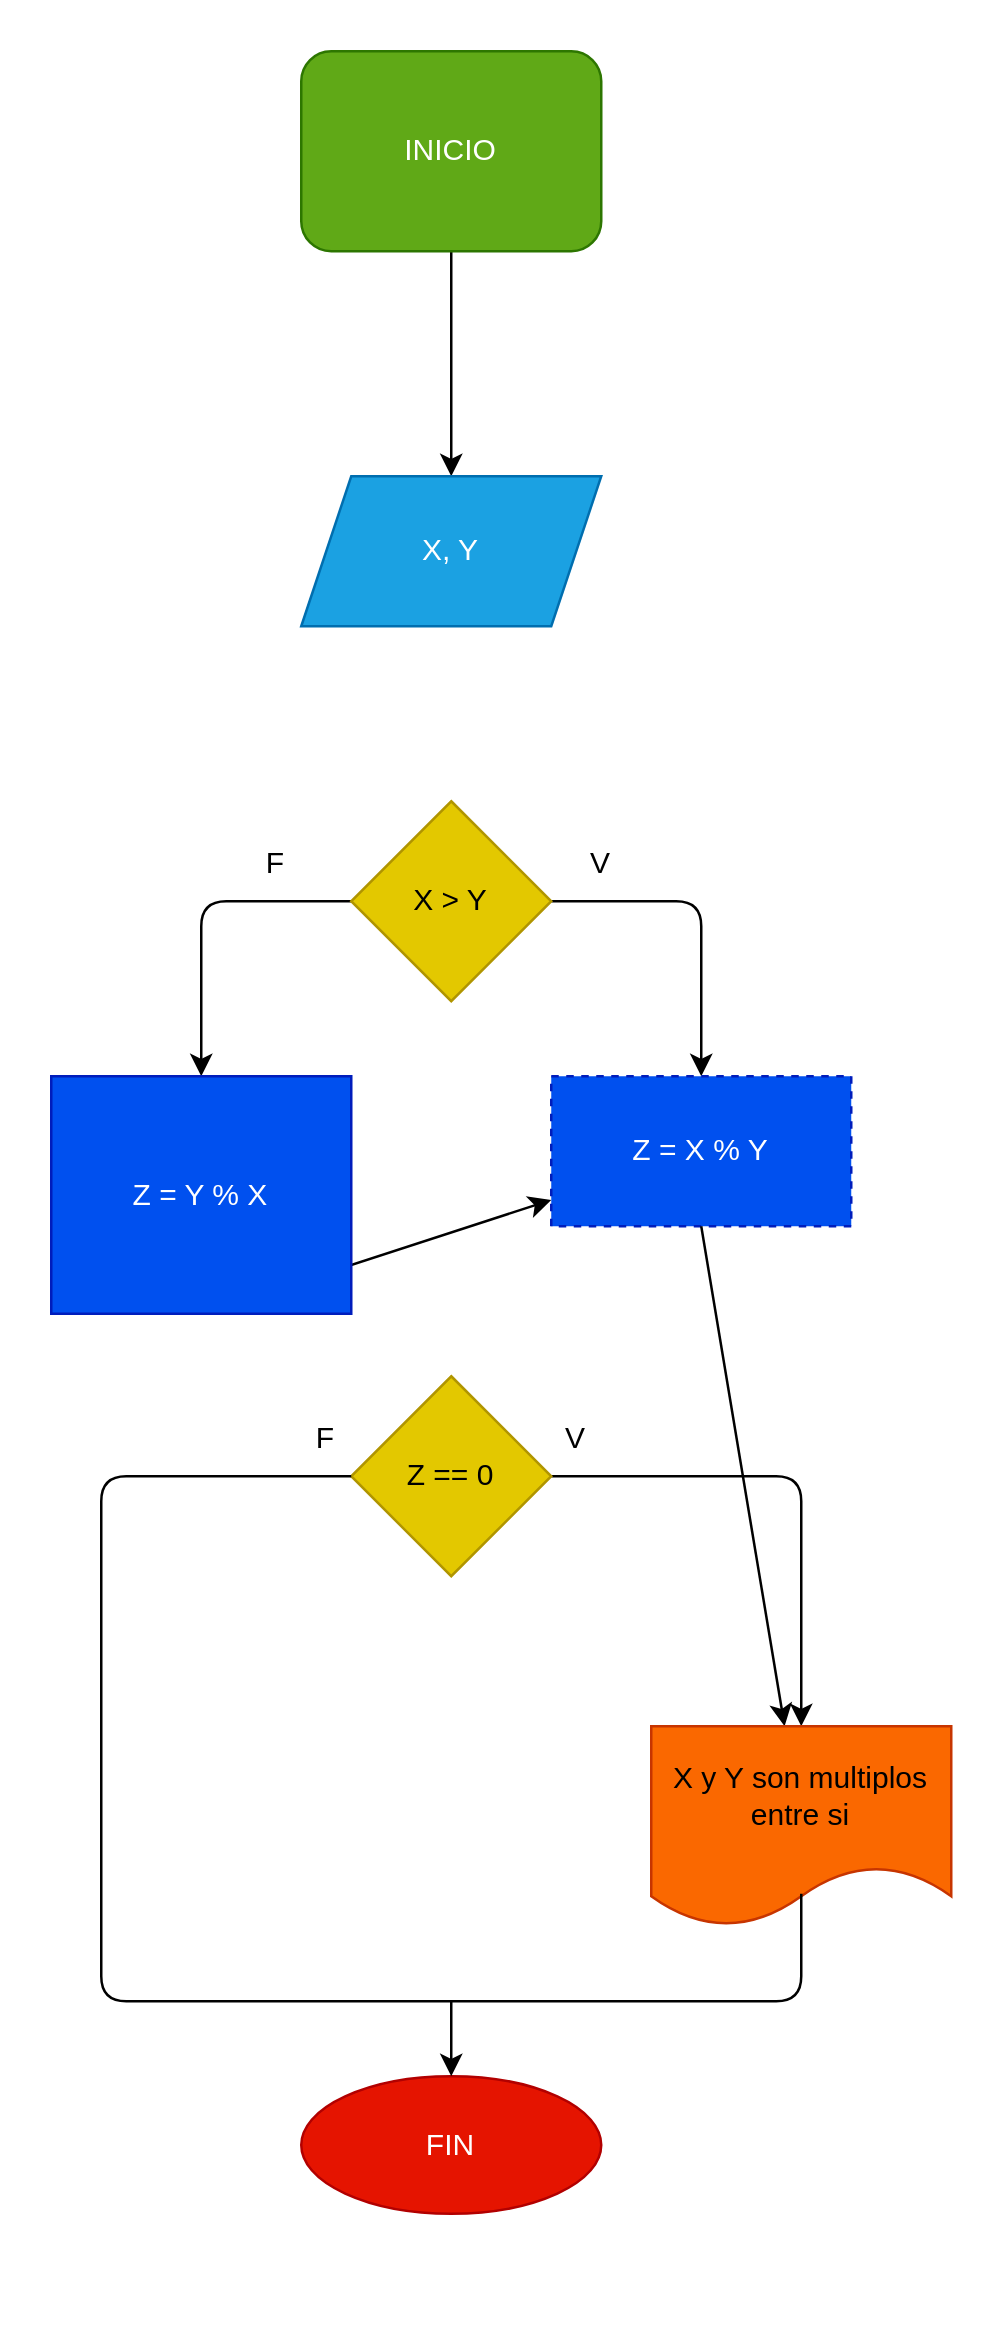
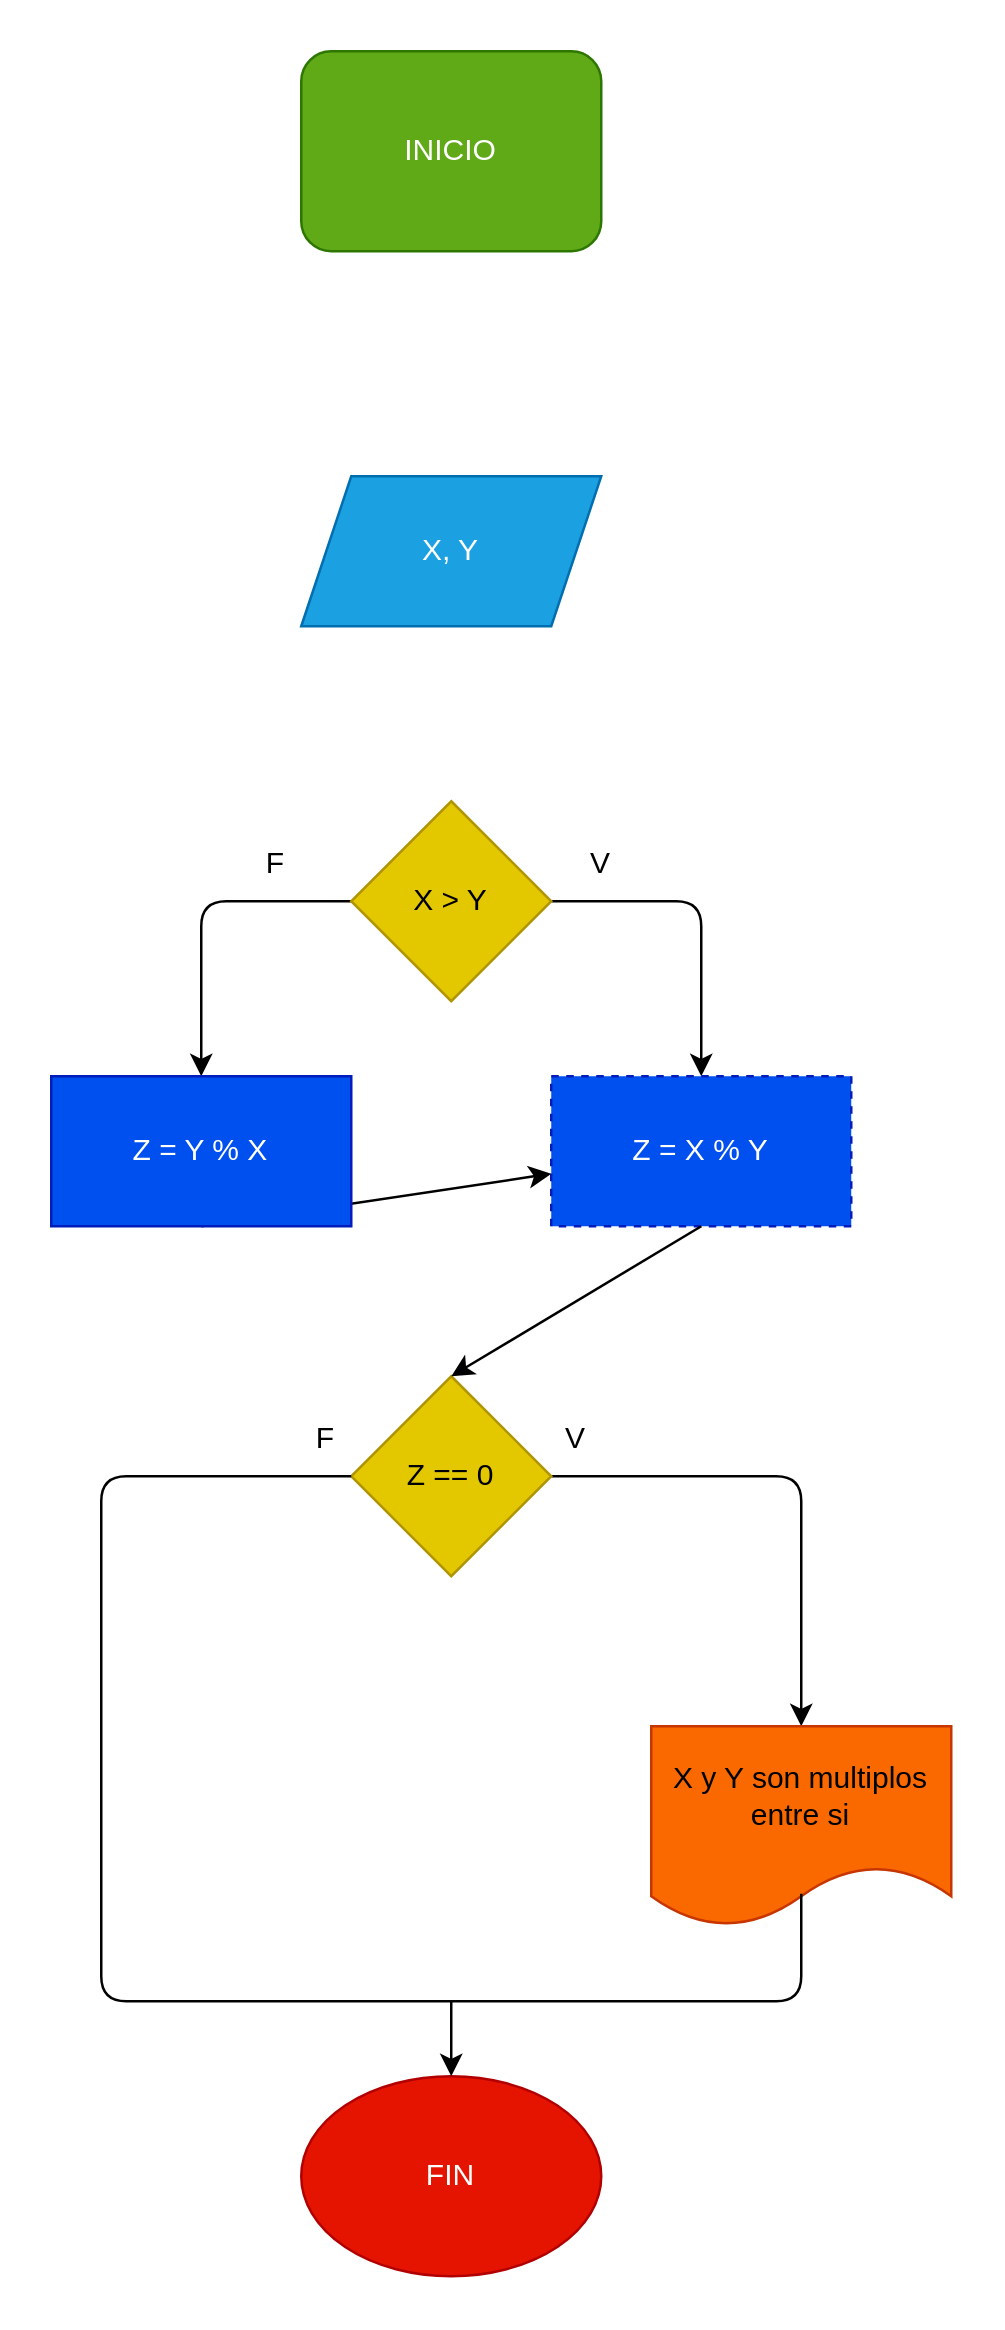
- <mxCell id="2" value="" style="edgeStyle=none;html=1;" edge="1" parent="1" source="3" target="4"><mxGeometry relative="1" as="geometry" /></mxCell>
- <mxCell id="10" value="Z = Y % X" style="whiteSpace=wrap;html=1;fillColor=#0050ef;fontColor=#ffffff;strokeColor=#001DBC;" vertex="1" parent="1"><mxGeometry x="20" y="430" width="120" height="95" as="geometry" /></mxCell>
+ <mxCell id="10" value="Z = Y % X" style="whiteSpace=wrap;html=1;fillColor=#0050ef;fontColor=#ffffff;strokeColor=#001DBC;" vertex="1" parent="1"><mxGeometry x="20" y="430" width="120" height="60" as="geometry" /></mxCell>
- <mxCell id="13" value="" style="endArrow=classic;html=1;exitX=0.5;exitY=1;exitDx=0;exitDy=0;" edge="1" parent="1" source="8" target="14"><mxGeometry width="50" height="50" relative="1" as="geometry"><mxPoint x="320" y="590" as="sourcePoint" /><mxPoint x="370" y="540" as="targetPoint" /></mxGeometry></mxCell>
+ <mxCell id="13" value="" style="endArrow=classic;html=1;exitX=0.5;exitY=1;exitDx=0;exitDy=0;entryX=0.5;entryY=0;entryDx=0;entryDy=0;" edge="1" parent="1" source="8" target="12"><mxGeometry width="50" height="50" relative="1" as="geometry"><mxPoint x="320" y="590" as="sourcePoint" /><mxPoint x="370" y="540" as="targetPoint" /></mxGeometry></mxCell>
- <mxCell id="15" value="FIN" style="ellipse;whiteSpace=wrap;html=1;fillColor=#e51400;fontColor=#ffffff;strokeColor=#B20000;" vertex="1" parent="1"><mxGeometry x="120" y="830" width="120" height="55" as="geometry" /></mxCell>
+ <mxCell id="15" value="FIN" style="ellipse;whiteSpace=wrap;html=1;fillColor=#e51400;fontColor=#ffffff;strokeColor=#B20000;" vertex="1" parent="1"><mxGeometry x="120" y="830" width="120" height="80" as="geometry" /></mxCell>
